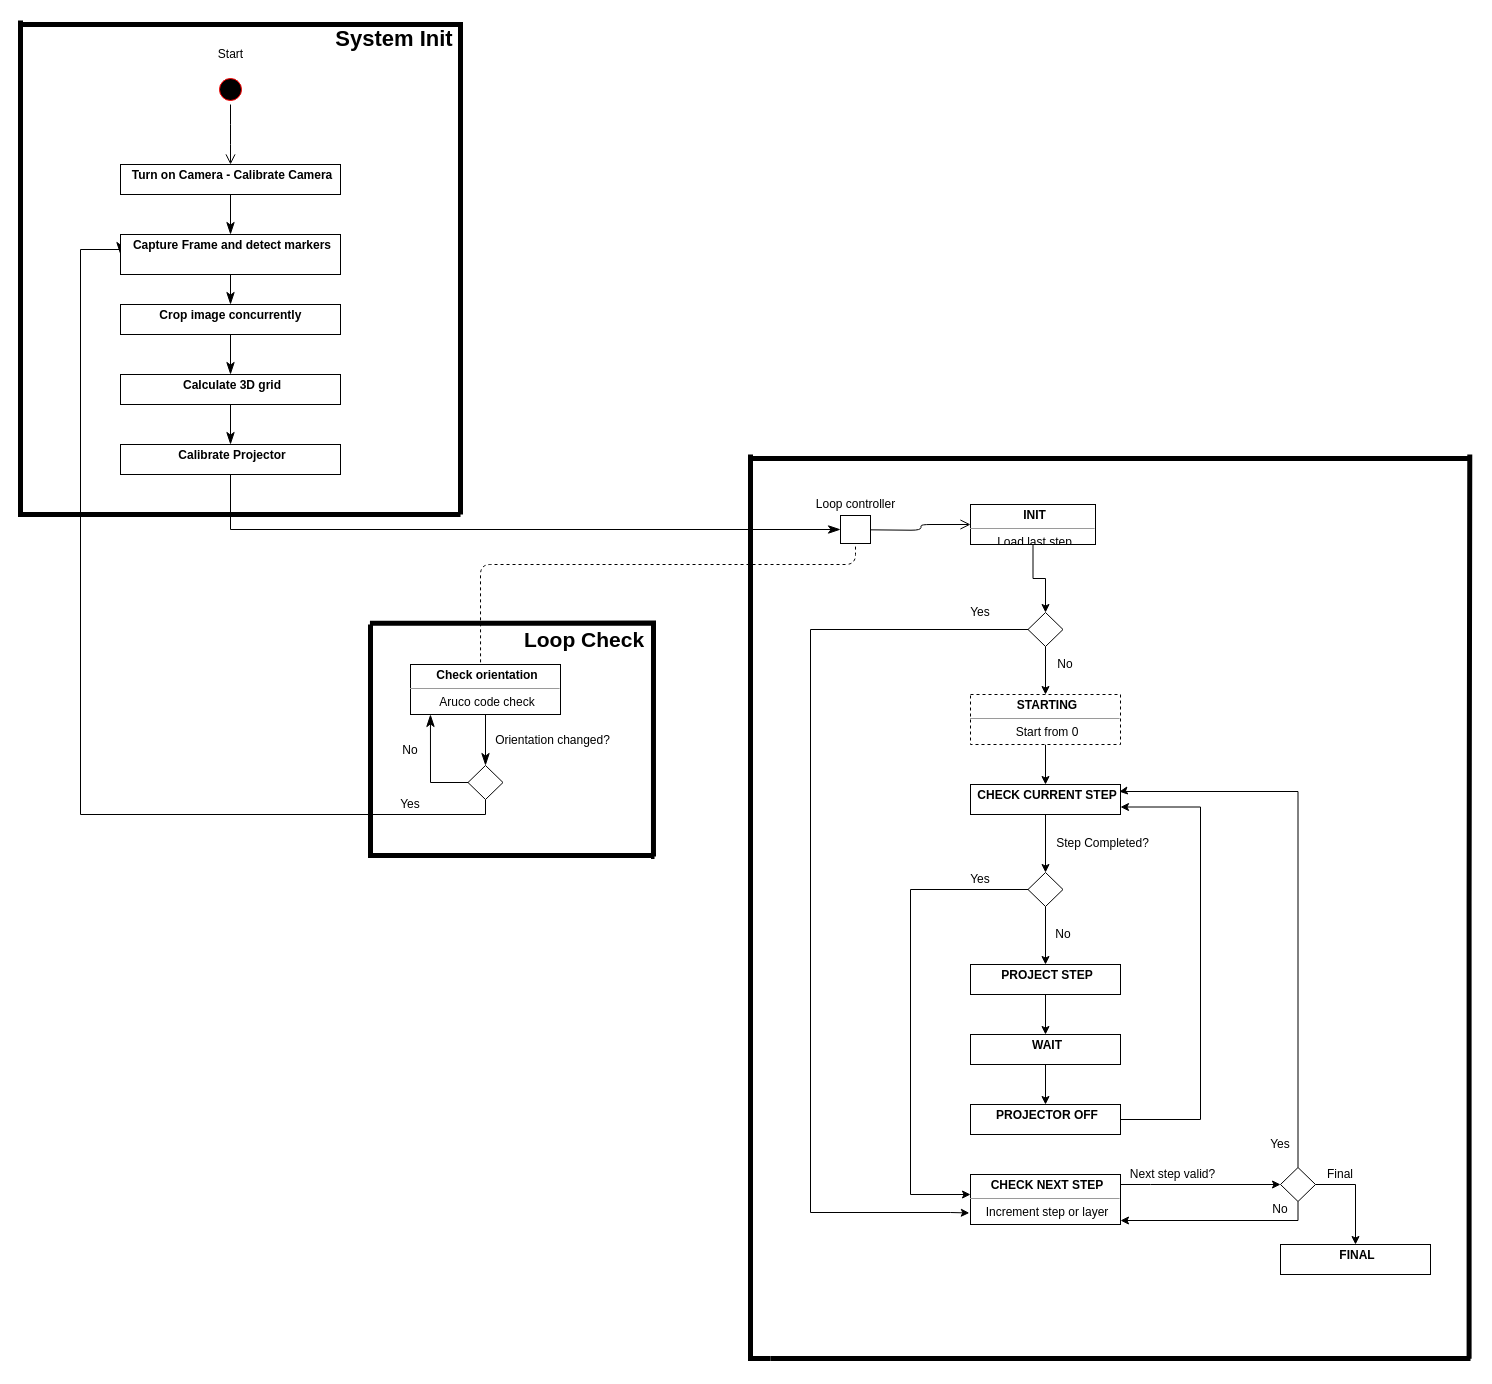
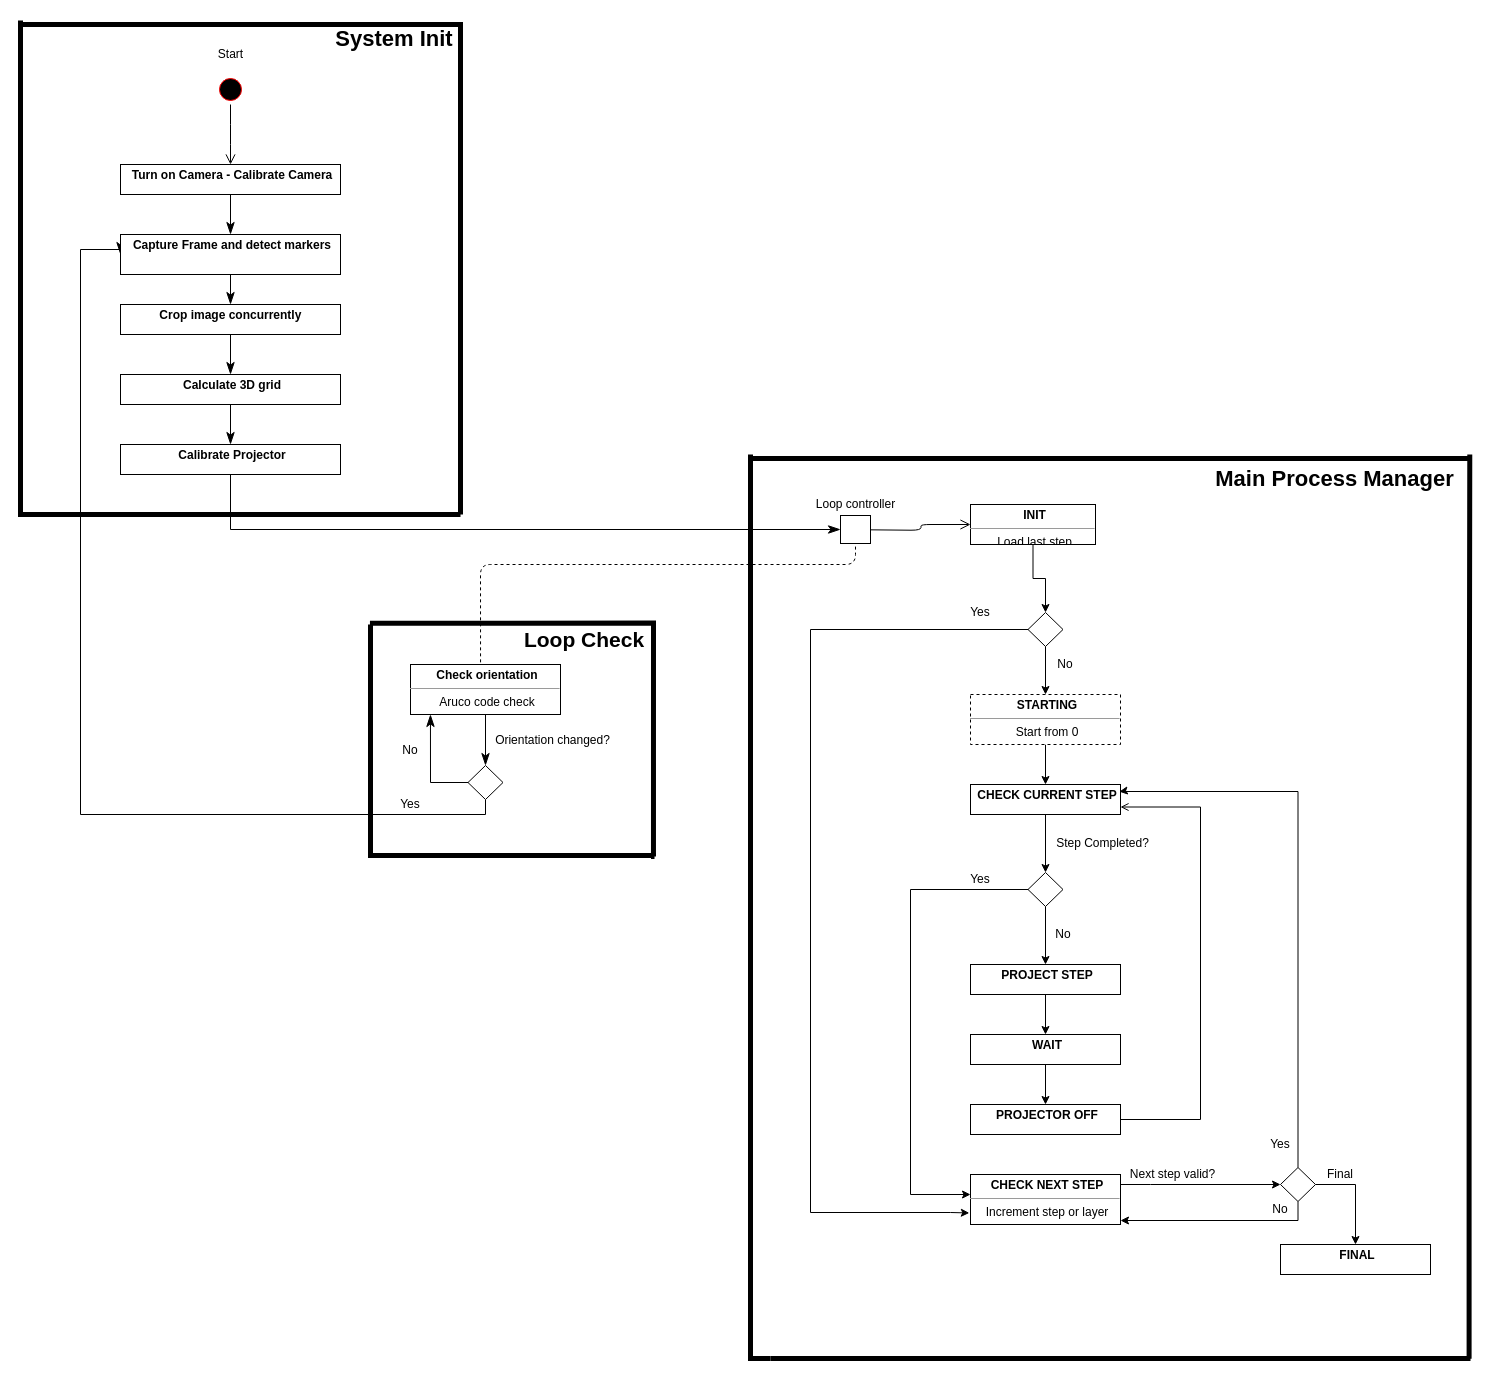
+ <mxCell id="71" value="&lt;b&gt;&lt;font style=&quot;font-size: 22px&quot;&gt;Main Process Manager&lt;/font&gt;&lt;/b&gt;" style="text;html=1;strokeColor=none;fillColor=none;align=center;verticalAlign=middle;whiteSpace=wrap;rounded=0;" vertex="1" parent="1"><mxGeometry x="1210" y="464" width="249" height="30" as="geometry" /></mxCell>
- <mxCell id="18" style="edgeStyle=orthogonalEdgeStyle;rounded=0;orthogonalLoop=1;jettySize=auto;html=1;entryX=1;entryY=0.75;entryDx=0;entryDy=0;strokeColor=#000000;" parent="1" source="19" target="13" edge="1"><mxGeometry relative="1" as="geometry"><Array as="points"><mxPoint x="1200" y="1119" /><mxPoint x="1200" y="806" /></Array></mxGeometry></mxCell>
+ <mxCell id="18" style="edgeStyle=orthogonalEdgeStyle;rounded=0;orthogonalLoop=1;jettySize=auto;html=1;entryX=1;entryY=0.75;entryDx=0;entryDy=0;strokeColor=#000000;endArrow=open;" parent="1" source="19" target="13" edge="1"><mxGeometry relative="1" as="geometry"><Array as="points"><mxPoint x="1200" y="1119" /><mxPoint x="1200" y="806" /></Array></mxGeometry></mxCell>
